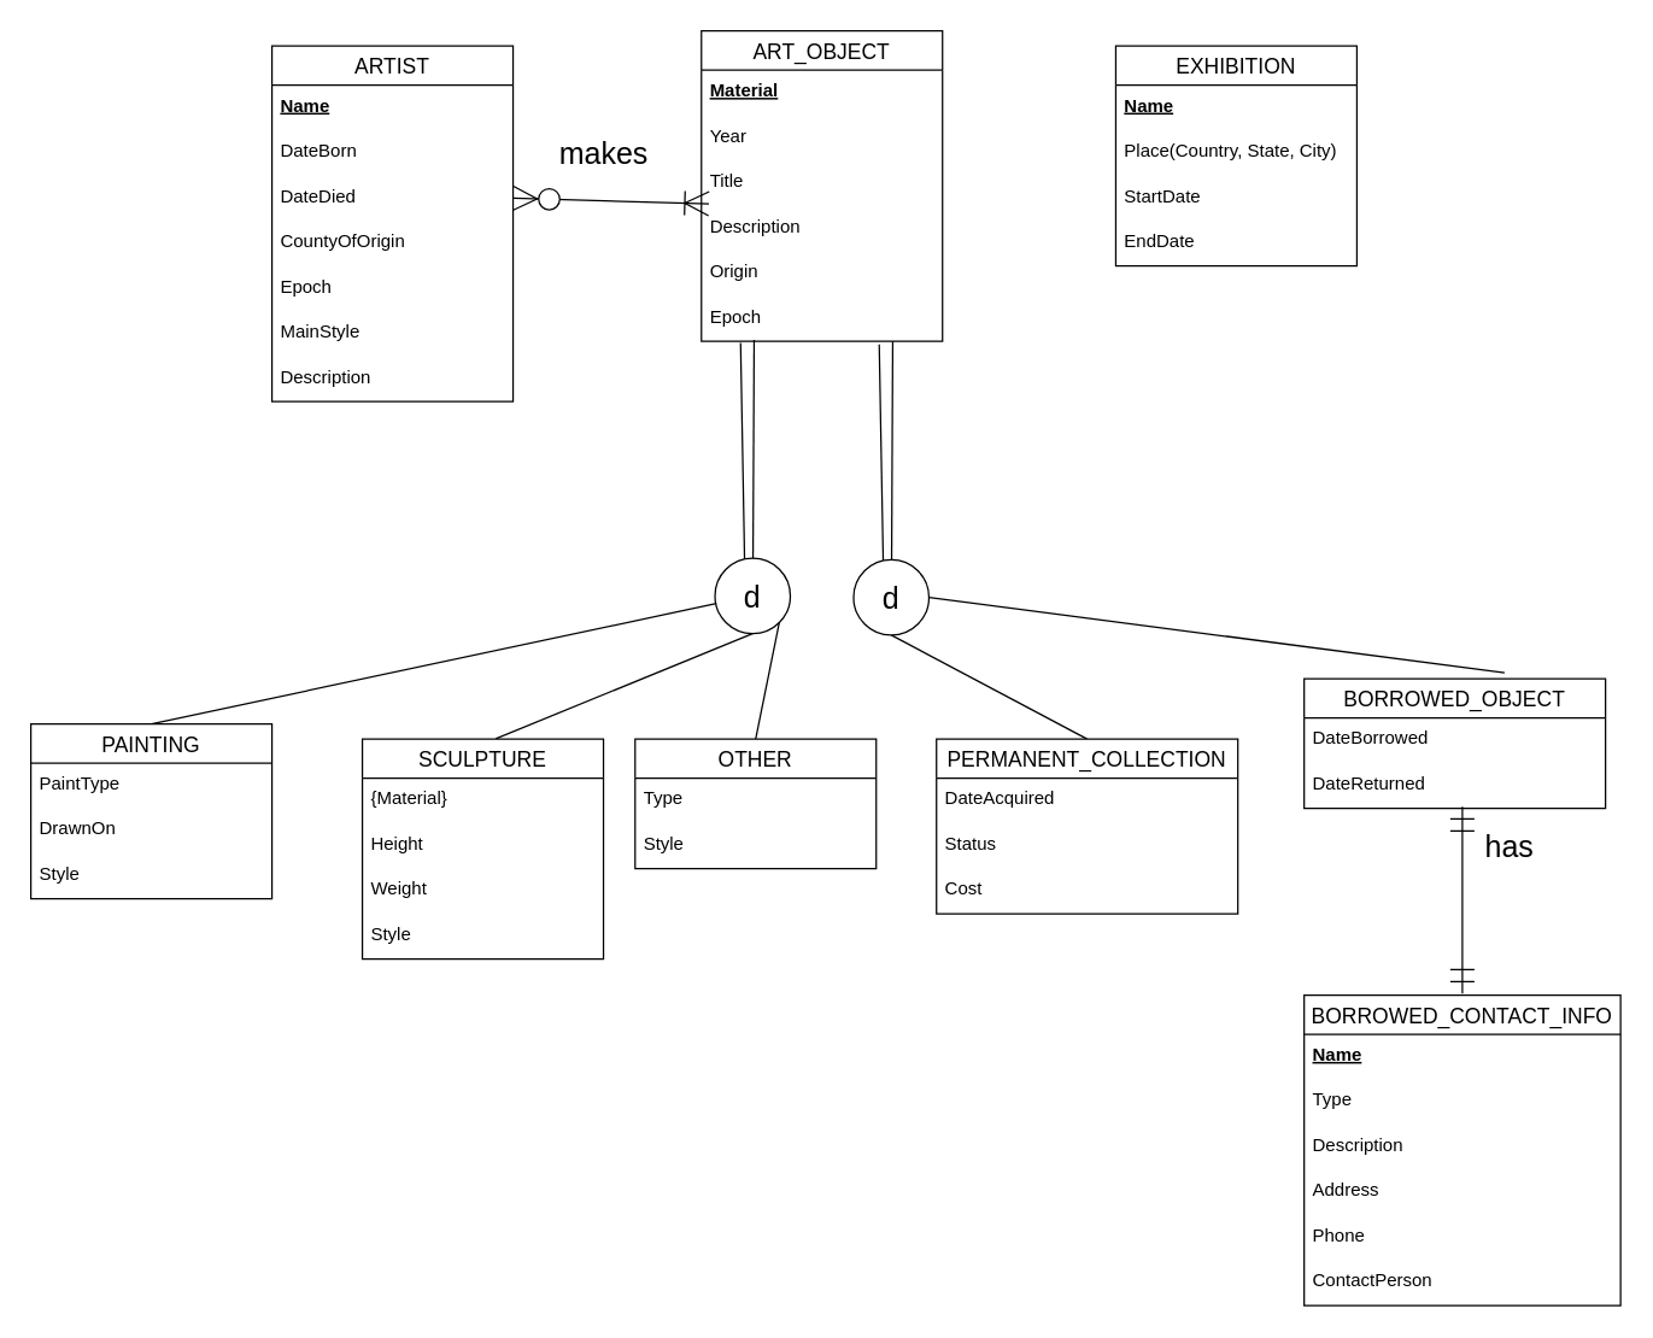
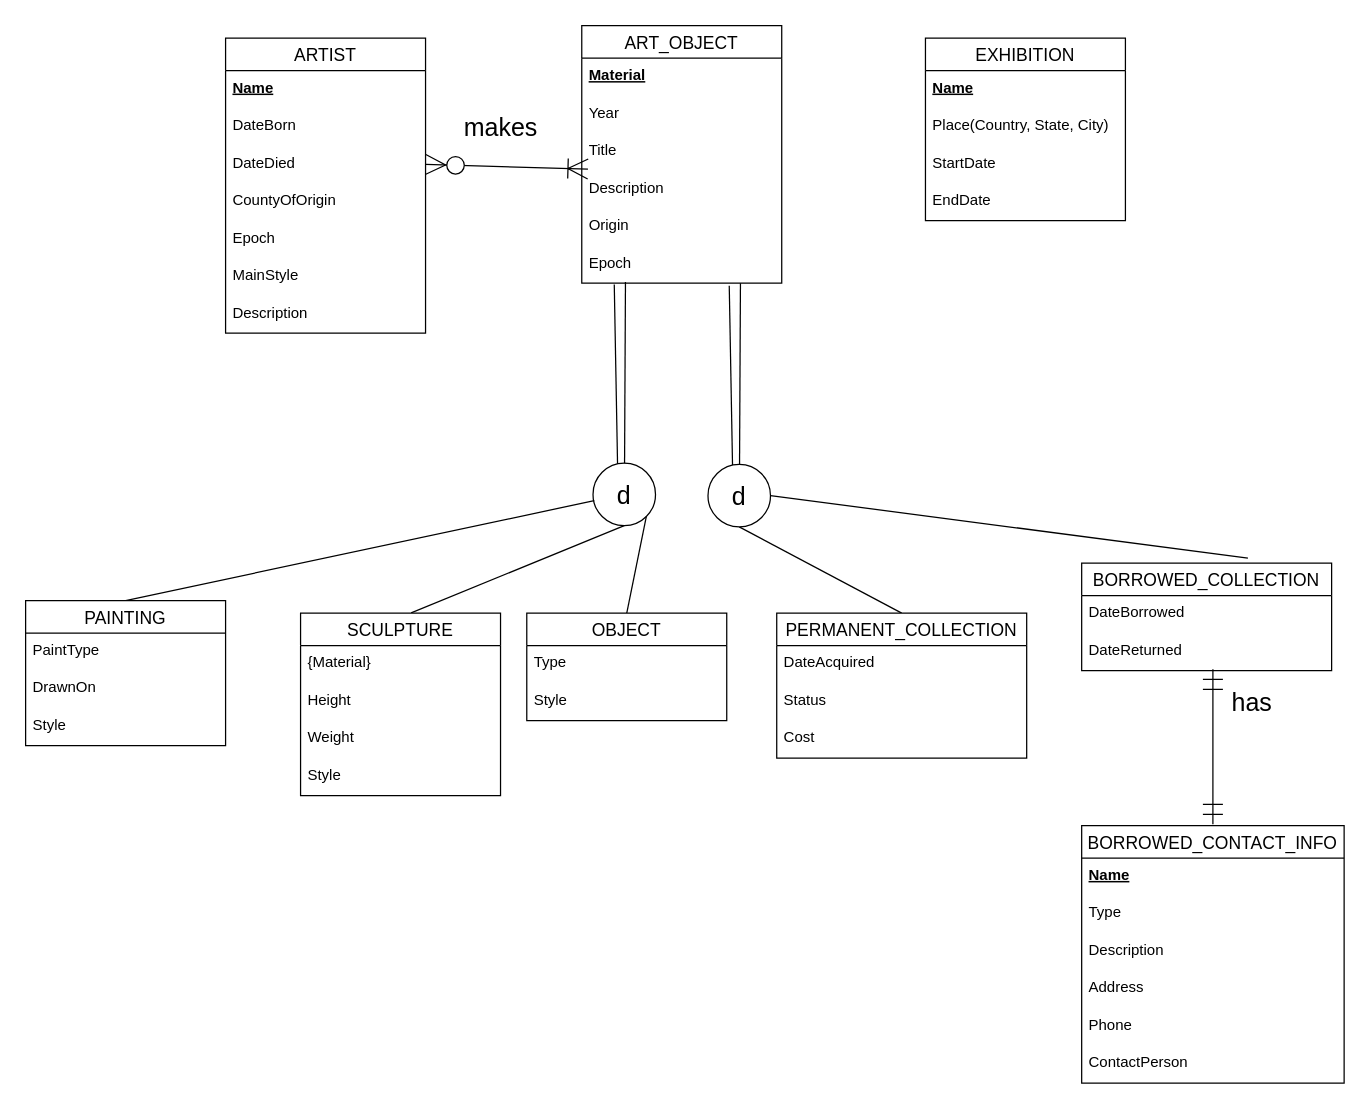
- <mxCell id="33" value="BORROWED_OBJECT" style="swimlane;fontStyle=0;childLayout=stackLayout;horizontal=1;startSize=26;horizontalStack=0;resizeParent=1;resizeParentMax=0;resizeLast=0;collapsible=1;marginBottom=0;align=center;fontSize=14;hachureGap=4;pointerEvents=0;fontFamily=Helvetica;" vertex="1" parent="1"><mxGeometry x="865" y="450" width="200" height="86" as="geometry" /></mxCell>
+ <mxCell id="33" value="BORROWED_COLLECTION" style="swimlane;fontStyle=0;childLayout=stackLayout;horizontal=1;startSize=26;horizontalStack=0;resizeParent=1;resizeParentMax=0;resizeLast=0;collapsible=1;marginBottom=0;align=center;fontSize=14;hachureGap=4;pointerEvents=0;fontFamily=Helvetica;" vertex="1" parent="1"><mxGeometry x="865" y="450" width="200" height="86" as="geometry" /></mxCell>
- <mxCell id="24" value="OTHER" style="swimlane;fontStyle=0;childLayout=stackLayout;horizontal=1;startSize=26;horizontalStack=0;resizeParent=1;resizeParentMax=0;resizeLast=0;collapsible=1;marginBottom=0;align=center;fontSize=14;hachureGap=4;pointerEvents=0;fontFamily=Helvetica;" vertex="1" parent="1"><mxGeometry x="421" y="490" width="160" height="86" as="geometry" /></mxCell>
+ <mxCell id="24" value="OBJECT" style="swimlane;fontStyle=0;childLayout=stackLayout;horizontal=1;startSize=26;horizontalStack=0;resizeParent=1;resizeParentMax=0;resizeLast=0;collapsible=1;marginBottom=0;align=center;fontSize=14;hachureGap=4;pointerEvents=0;fontFamily=Helvetica;" vertex="1" parent="1"><mxGeometry x="421" y="490" width="160" height="86" as="geometry" /></mxCell>
